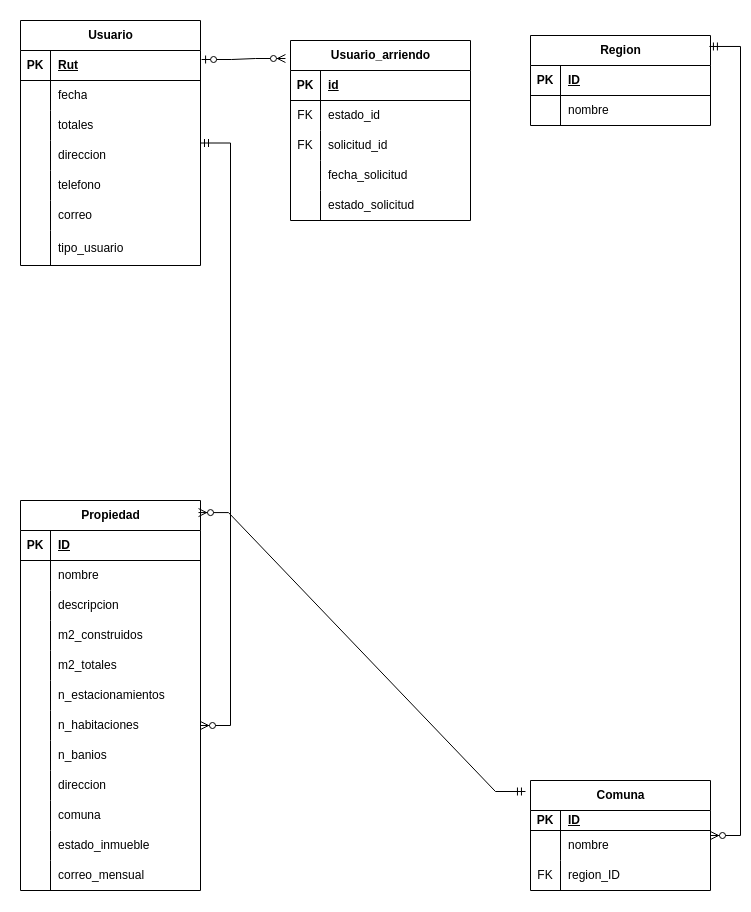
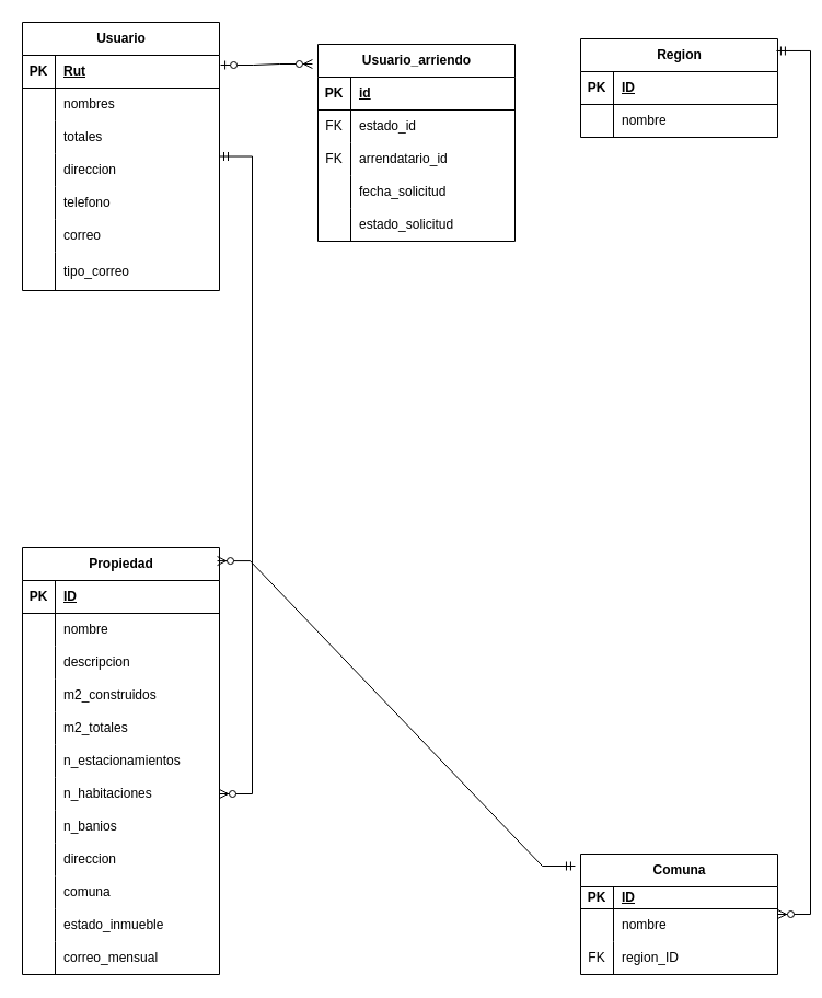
- <mxCell id="8" value="fecha" style="shape=partialRectangle;connectable=0;fillColor=none;top=0;left=0;bottom=0;right=0;align=left;spacingLeft=6;overflow=hidden;whiteSpace=wrap;html=1;" vertex="1" parent="6"><mxGeometry x="30" width="150" height="30" as="geometry"><mxRectangle width="150" height="30" as="alternateBounds" /></mxGeometry></mxCell>
+ <mxCell id="8" value="nombres" style="shape=partialRectangle;connectable=0;fillColor=none;top=0;left=0;bottom=0;right=0;align=left;spacingLeft=6;overflow=hidden;whiteSpace=wrap;html=1;" vertex="1" parent="6"><mxGeometry x="30" width="150" height="30" as="geometry"><mxRectangle width="150" height="30" as="alternateBounds" /></mxGeometry></mxCell>
- <mxCell id="87" value="solicitud_id" style="shape=partialRectangle;connectable=0;fillColor=none;top=0;left=0;bottom=0;right=0;align=left;spacingLeft=6;overflow=hidden;whiteSpace=wrap;html=1;" vertex="1" parent="85"><mxGeometry x="30" width="150" height="30" as="geometry"><mxRectangle width="150" height="30" as="alternateBounds" /></mxGeometry></mxCell>
+ <mxCell id="87" value="arrendatario_id" style="shape=partialRectangle;connectable=0;fillColor=none;top=0;left=0;bottom=0;right=0;align=left;spacingLeft=6;overflow=hidden;whiteSpace=wrap;html=1;" vertex="1" parent="85"><mxGeometry x="30" width="150" height="30" as="geometry"><mxRectangle width="150" height="30" as="alternateBounds" /></mxGeometry></mxCell>
- <mxCell id="23" value="tipo_&lt;span style=&quot;background-color: initial;&quot;&gt;usuario&lt;/span&gt;" style="shape=partialRectangle;connectable=0;fillColor=none;top=0;left=0;bottom=0;right=0;align=left;spacingLeft=6;overflow=hidden;whiteSpace=wrap;html=1;" vertex="1" parent="21"><mxGeometry x="30" width="150" height="35" as="geometry"><mxRectangle width="150" height="35" as="alternateBounds" /></mxGeometry></mxCell>
+ <mxCell id="23" value="tipo_&lt;span style=&quot;background-color: initial;&quot;&gt;correo&lt;/span&gt;" style="shape=partialRectangle;connectable=0;fillColor=none;top=0;left=0;bottom=0;right=0;align=left;spacingLeft=6;overflow=hidden;whiteSpace=wrap;html=1;" vertex="1" parent="21"><mxGeometry x="30" width="150" height="35" as="geometry"><mxRectangle width="150" height="35" as="alternateBounds" /></mxGeometry></mxCell>
